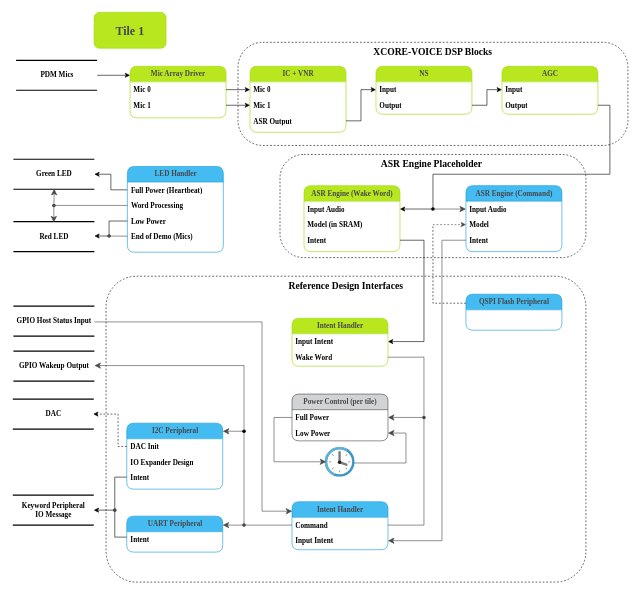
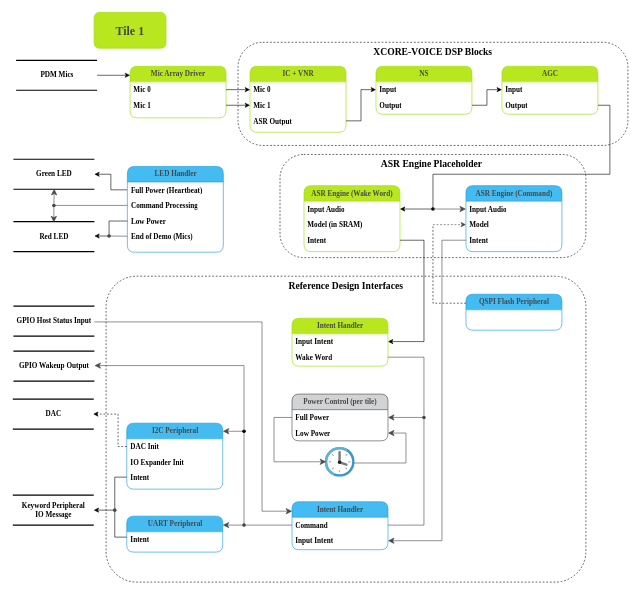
- <mxCell id="84" value="Word Processing" style="text;html=1;strokeColor=none;fillColor=none;spacingLeft=4;spacingRight=4;whiteSpace=wrap;overflow=hidden;rotatable=0;points=[[0,0.5],[1,0.5]];portConstraint=eastwest;fontFamily=Arial Nova Light;fontStyle=1" parent="82" vertex="1"><mxGeometry y="52" width="160" height="26" as="geometry" /></mxCell>
+ <mxCell id="84" value="Command Processing" style="text;html=1;strokeColor=none;fillColor=none;spacingLeft=4;spacingRight=4;whiteSpace=wrap;overflow=hidden;rotatable=0;points=[[0,0.5],[1,0.5]];portConstraint=eastwest;fontFamily=Arial Nova Light;fontStyle=1" parent="82" vertex="1"><mxGeometry y="52" width="160" height="26" as="geometry" /></mxCell>
- <mxCell id="37" value="IO Expander Design" style="text;html=1;strokeColor=none;fillColor=none;spacingLeft=4;spacingRight=4;whiteSpace=wrap;overflow=hidden;rotatable=0;points=[[0,0.5],[1,0.5]];portConstraint=eastwest;fontFamily=Arial Nova Light;fontStyle=1" parent="35" vertex="1"><mxGeometry y="52" width="160" height="26" as="geometry" /></mxCell>
+ <mxCell id="37" value="IO Expander Init" style="text;html=1;strokeColor=none;fillColor=none;spacingLeft=4;spacingRight=4;whiteSpace=wrap;overflow=hidden;rotatable=0;points=[[0,0.5],[1,0.5]];portConstraint=eastwest;fontFamily=Arial Nova Light;fontStyle=1" parent="35" vertex="1"><mxGeometry y="52" width="160" height="26" as="geometry" /></mxCell>
